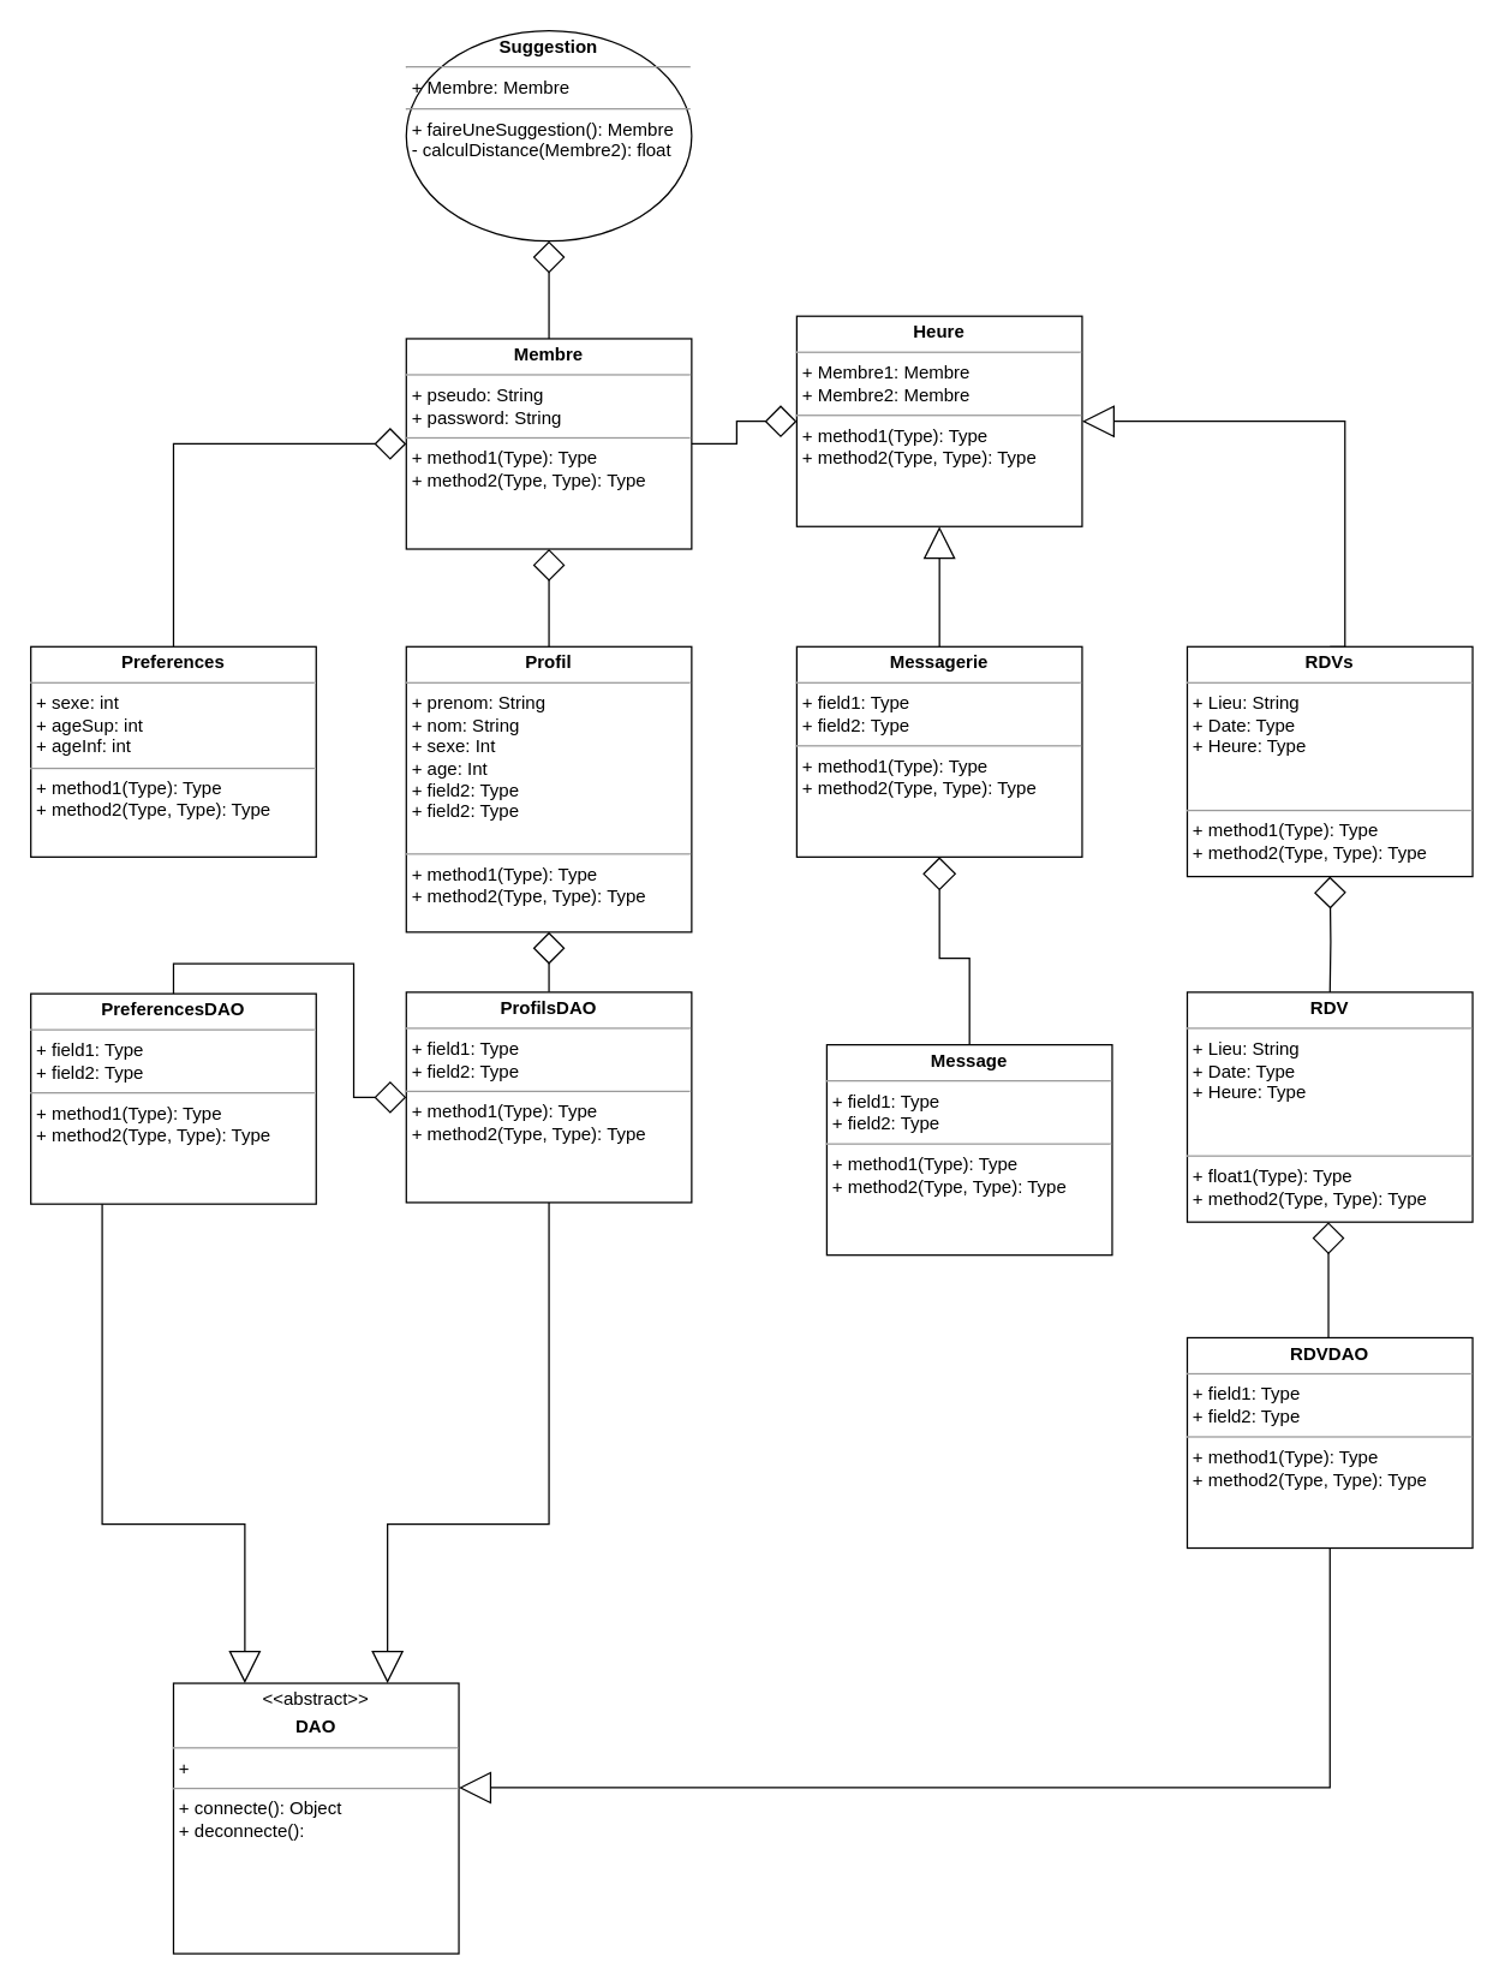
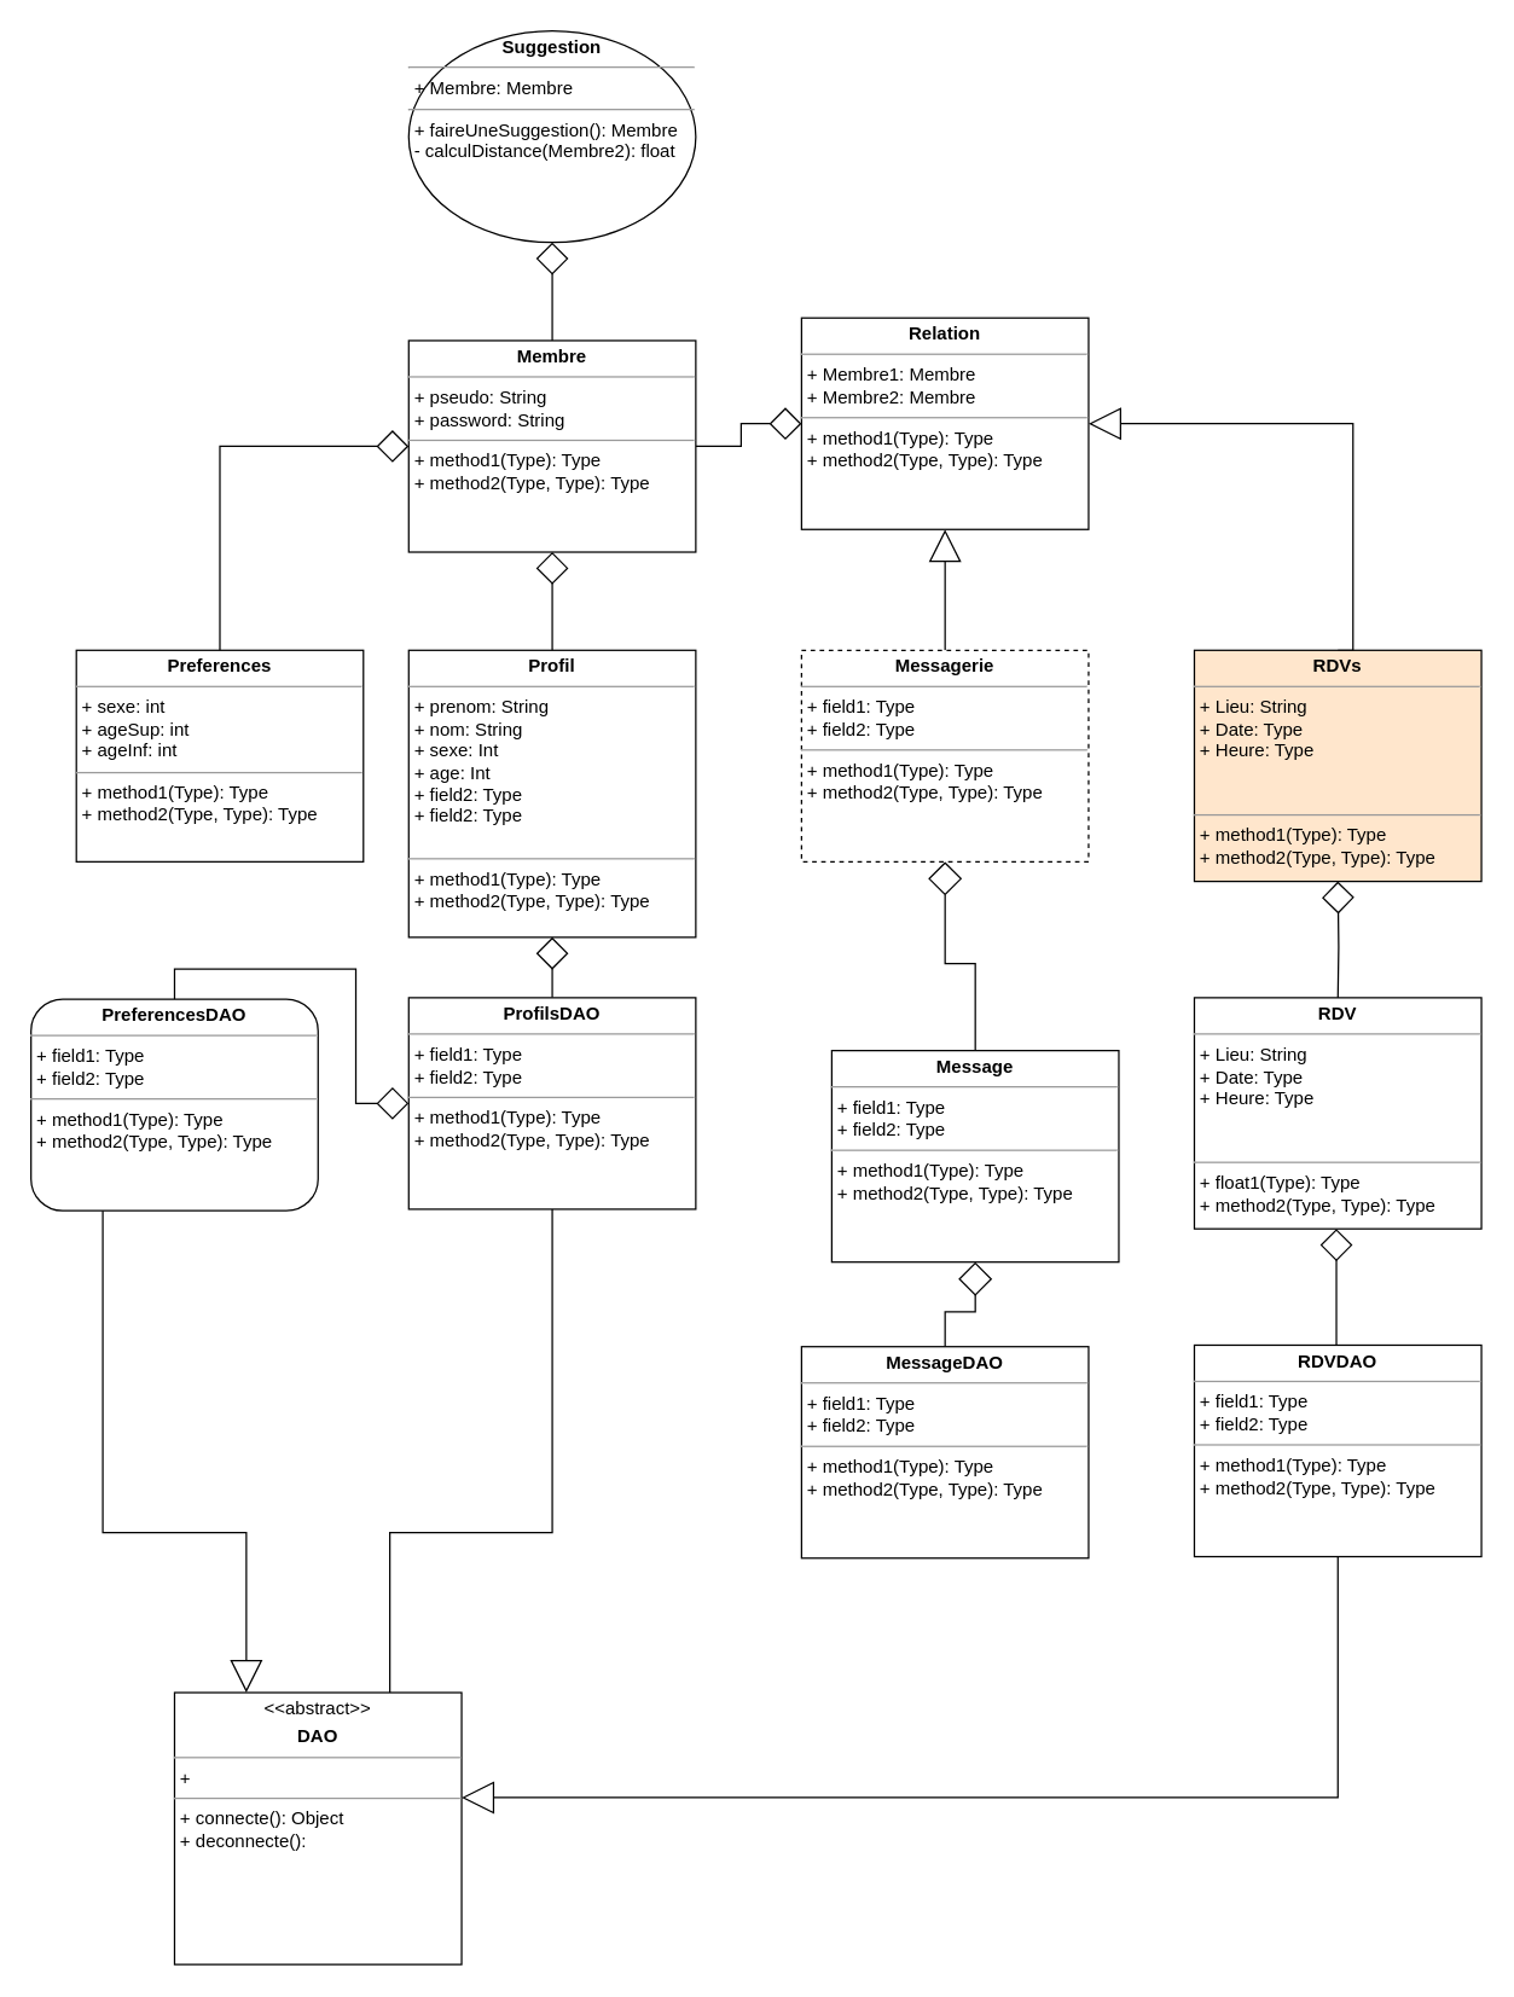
- <mxCell id="10" value="&lt;p style=&quot;margin: 0px ; margin-top: 4px ; text-align: center&quot;&gt;&lt;b&gt;Heure&lt;/b&gt;&lt;/p&gt;&lt;hr size=&quot;1&quot;&gt;&lt;p style=&quot;margin: 0px ; margin-left: 4px&quot;&gt;+ Membre1: Membre&lt;br&gt;+ Membre2: Membre&lt;/p&gt;&lt;hr size=&quot;1&quot;&gt;&lt;p style=&quot;margin: 0px ; margin-left: 4px&quot;&gt;+ method1(Type): Type&lt;br&gt;+ method2(Type, Type): Type&lt;/p&gt;" style="verticalAlign=top;align=left;overflow=fill;fontSize=12;fontFamily=Helvetica;html=1;rounded=0;shadow=0;comic=0;labelBackgroundColor=none;strokeColor=#000000;strokeWidth=1;fillColor=#ffffff;whiteSpace=wrap;" parent="1" vertex="1"><mxGeometry x="530" y="210" width="190" height="140" as="geometry" /></mxCell>
+ <mxCell id="10" value="&lt;p style=&quot;margin: 0px ; margin-top: 4px ; text-align: center&quot;&gt;&lt;b&gt;Relation&lt;/b&gt;&lt;/p&gt;&lt;hr size=&quot;1&quot;&gt;&lt;p style=&quot;margin: 0px ; margin-left: 4px&quot;&gt;+ Membre1: Membre&lt;br&gt;+ Membre2: Membre&lt;/p&gt;&lt;hr size=&quot;1&quot;&gt;&lt;p style=&quot;margin: 0px ; margin-left: 4px&quot;&gt;+ method1(Type): Type&lt;br&gt;+ method2(Type, Type): Type&lt;/p&gt;" style="verticalAlign=top;align=left;overflow=fill;fontSize=12;fontFamily=Helvetica;html=1;rounded=0;shadow=0;comic=0;labelBackgroundColor=none;strokeColor=#000000;strokeWidth=1;fillColor=#ffffff;whiteSpace=wrap;" parent="1" vertex="1"><mxGeometry x="530" y="210" width="190" height="140" as="geometry" /></mxCell>
- <mxCell id="15" value="&lt;p style=&quot;margin: 0px ; margin-top: 4px ; text-align: center&quot;&gt;&lt;b&gt;Preferences&lt;/b&gt;&lt;/p&gt;&lt;hr size=&quot;1&quot;&gt;&lt;p style=&quot;margin: 0px ; margin-left: 4px&quot;&gt;+ sexe: int&lt;/p&gt;&lt;p style=&quot;margin: 0px ; margin-left: 4px&quot;&gt;+ ageSup: int&lt;/p&gt;&lt;p style=&quot;margin: 0px ; margin-left: 4px&quot;&gt;+ ageInf: int&lt;br&gt;&lt;/p&gt;&lt;hr size=&quot;1&quot;&gt;&lt;p style=&quot;margin: 0px ; margin-left: 4px&quot;&gt;+ method1(Type): Type&lt;br&gt;+ method2(Type, Type): Type&lt;/p&gt;" style="verticalAlign=top;align=left;overflow=fill;fontSize=12;fontFamily=Helvetica;html=1;rounded=0;shadow=0;comic=0;labelBackgroundColor=none;strokeColor=#000000;strokeWidth=1;fillColor=#ffffff;whiteSpace=wrap;" vertex="1" parent="1"><mxGeometry x="20" y="430" width="190" height="140" as="geometry" /></mxCell>
+ <mxCell id="15" value="&lt;p style=&quot;margin: 0px ; margin-top: 4px ; text-align: center&quot;&gt;&lt;b&gt;Preferences&lt;/b&gt;&lt;/p&gt;&lt;hr size=&quot;1&quot;&gt;&lt;p style=&quot;margin: 0px ; margin-left: 4px&quot;&gt;+ sexe: int&lt;/p&gt;&lt;p style=&quot;margin: 0px ; margin-left: 4px&quot;&gt;+ ageSup: int&lt;/p&gt;&lt;p style=&quot;margin: 0px ; margin-left: 4px&quot;&gt;+ ageInf: int&lt;br&gt;&lt;/p&gt;&lt;hr size=&quot;1&quot;&gt;&lt;p style=&quot;margin: 0px ; margin-left: 4px&quot;&gt;+ method1(Type): Type&lt;br&gt;+ method2(Type, Type): Type&lt;/p&gt;" style="verticalAlign=top;align=left;overflow=fill;fontSize=12;fontFamily=Helvetica;html=1;rounded=0;shadow=0;comic=0;labelBackgroundColor=none;strokeColor=#000000;strokeWidth=1;fillColor=#ffffff;whiteSpace=wrap;" vertex="1" parent="1"><mxGeometry x="50" y="430" width="190" height="140" as="geometry" /></mxCell>
- <mxCell id="4" value="&lt;p style=&quot;margin: 0px ; margin-top: 4px ; text-align: center&quot;&gt;&lt;b&gt;Messagerie&lt;/b&gt;&lt;/p&gt;&lt;hr size=&quot;1&quot;&gt;&lt;p style=&quot;margin: 0px ; margin-left: 4px&quot;&gt;+ field1: Type&lt;br&gt;+ field2: Type&lt;/p&gt;&lt;hr size=&quot;1&quot;&gt;&lt;p style=&quot;margin: 0px ; margin-left: 4px&quot;&gt;+ method1(Type): Type&lt;br&gt;+ method2(Type, Type): Type&lt;/p&gt;" style="verticalAlign=top;align=left;overflow=fill;fontSize=12;fontFamily=Helvetica;html=1;rounded=0;shadow=0;comic=0;labelBackgroundColor=none;strokeColor=#000000;strokeWidth=1;fillColor=#ffffff;whiteSpace=wrap;" parent="1" vertex="1"><mxGeometry x="530" y="430" width="190" height="140" as="geometry" /></mxCell>
+ <mxCell id="4" value="&lt;p style=&quot;margin: 0px ; margin-top: 4px ; text-align: center&quot;&gt;&lt;b&gt;Messagerie&lt;/b&gt;&lt;/p&gt;&lt;hr size=&quot;1&quot;&gt;&lt;p style=&quot;margin: 0px ; margin-left: 4px&quot;&gt;+ field1: Type&lt;br&gt;+ field2: Type&lt;/p&gt;&lt;hr size=&quot;1&quot;&gt;&lt;p style=&quot;margin: 0px ; margin-left: 4px&quot;&gt;+ method1(Type): Type&lt;br&gt;+ method2(Type, Type): Type&lt;/p&gt;" style="verticalAlign=top;align=left;overflow=fill;fontSize=12;fontFamily=Helvetica;html=1;rounded=0;shadow=0;comic=0;labelBackgroundColor=none;strokeColor=#000000;strokeWidth=1;fillColor=#ffffff;whiteSpace=wrap;dashed=1;" parent="1" vertex="1"><mxGeometry x="530" y="430" width="190" height="140" as="geometry" /></mxCell>
- <mxCell id="9" value="&lt;p style=&quot;margin: 0px ; margin-top: 4px ; text-align: center&quot;&gt;&lt;b&gt;RDVs&lt;/b&gt;&lt;/p&gt;&lt;hr size=&quot;1&quot;&gt;&lt;p style=&quot;margin: 0px ; margin-left: 4px&quot;&gt;+ Lieu: String&lt;br&gt;+ Date: Type&lt;/p&gt;&lt;p style=&quot;margin: 0px ; margin-left: 4px&quot;&gt;+ Heure: Type&lt;br&gt;&lt;/p&gt;&lt;p style=&quot;margin: 0px ; margin-left: 4px&quot;&gt;&lt;br&gt;&lt;/p&gt;&lt;p style=&quot;margin: 0px ; margin-left: 4px&quot;&gt;&lt;br&gt;&lt;/p&gt;&lt;hr size=&quot;1&quot;&gt;&lt;p style=&quot;margin: 0px ; margin-left: 4px&quot;&gt;+ method1(Type): Type&lt;br&gt;+ method2(Type, Type): Type&lt;/p&gt;" style="verticalAlign=top;align=left;overflow=fill;fontSize=12;fontFamily=Helvetica;html=1;rounded=0;shadow=0;comic=0;labelBackgroundColor=none;strokeColor=#000000;strokeWidth=1;fillColor=#ffffff;whiteSpace=wrap;" parent="1" vertex="1"><mxGeometry x="790" y="430" width="190" height="153" as="geometry" /></mxCell>
+ <mxCell id="9" value="&lt;p style=&quot;margin: 0px ; margin-top: 4px ; text-align: center&quot;&gt;&lt;b&gt;RDVs&lt;/b&gt;&lt;/p&gt;&lt;hr size=&quot;1&quot;&gt;&lt;p style=&quot;margin: 0px ; margin-left: 4px&quot;&gt;+ Lieu: String&lt;br&gt;+ Date: Type&lt;/p&gt;&lt;p style=&quot;margin: 0px ; margin-left: 4px&quot;&gt;+ Heure: Type&lt;br&gt;&lt;/p&gt;&lt;p style=&quot;margin: 0px ; margin-left: 4px&quot;&gt;&lt;br&gt;&lt;/p&gt;&lt;p style=&quot;margin: 0px ; margin-left: 4px&quot;&gt;&lt;br&gt;&lt;/p&gt;&lt;hr size=&quot;1&quot;&gt;&lt;p style=&quot;margin: 0px ; margin-left: 4px&quot;&gt;+ method1(Type): Type&lt;br&gt;+ method2(Type, Type): Type&lt;/p&gt;" style="verticalAlign=top;align=left;overflow=fill;fontSize=12;fontFamily=Helvetica;html=1;rounded=0;shadow=0;comic=0;labelBackgroundColor=none;strokeColor=#000000;strokeWidth=1;fillColor=#ffe6cc;whiteSpace=wrap;" parent="1" vertex="1"><mxGeometry x="790" y="430" width="190" height="153" as="geometry" /></mxCell>
- <mxCell id="19" value="&lt;p style=&quot;margin: 0px ; margin-top: 4px ; text-align: center&quot;&gt;&lt;b&gt;PreferencesDAO&lt;/b&gt;&lt;/p&gt;&lt;hr size=&quot;1&quot;&gt;&lt;p style=&quot;margin: 0px ; margin-left: 4px&quot;&gt;+ field1: Type&lt;br&gt;+ field2: Type&lt;/p&gt;&lt;hr size=&quot;1&quot;&gt;&lt;p style=&quot;margin: 0px ; margin-left: 4px&quot;&gt;+ method1(Type): Type&lt;br&gt;+ method2(Type, Type): Type&lt;/p&gt;" style="verticalAlign=top;align=left;overflow=fill;fontSize=12;fontFamily=Helvetica;html=1;rounded=0;shadow=0;comic=0;labelBackgroundColor=none;strokeColor=#000000;strokeWidth=1;fillColor=#ffffff;whiteSpace=wrap;" vertex="1" parent="1"><mxGeometry x="20" y="661" width="190" height="140" as="geometry" /></mxCell>
+ <mxCell id="19" value="&lt;p style=&quot;margin: 0px ; margin-top: 4px ; text-align: center&quot;&gt;&lt;b&gt;PreferencesDAO&lt;/b&gt;&lt;/p&gt;&lt;hr size=&quot;1&quot;&gt;&lt;p style=&quot;margin: 0px ; margin-left: 4px&quot;&gt;+ field1: Type&lt;br&gt;+ field2: Type&lt;/p&gt;&lt;hr size=&quot;1&quot;&gt;&lt;p style=&quot;margin: 0px ; margin-left: 4px&quot;&gt;+ method1(Type): Type&lt;br&gt;+ method2(Type, Type): Type&lt;/p&gt;" style="verticalAlign=top;align=left;overflow=fill;fontSize=12;fontFamily=Helvetica;html=1;shadow=0;comic=0;labelBackgroundColor=none;strokeColor=#000000;strokeWidth=1;fillColor=#ffffff;whiteSpace=wrap;rounded=1;" vertex="1" parent="1"><mxGeometry x="20" y="661" width="190" height="140" as="geometry" /></mxCell>
+ <mxCell id="26" style="edgeStyle=orthogonalEdgeStyle;rounded=0;orthogonalLoop=1;jettySize=auto;html=1;entryX=0.5;entryY=0;entryDx=0;entryDy=0;endArrow=none;endFill=0;startArrow=diamond;startFill=0;endSize=6;startSize=20;exitX=0.5;exitY=1;exitDx=0;exitDy=0;" edge="1" parent="1" target="27" source="5"><mxGeometry relative="1" as="geometry"><mxPoint x="690" y="851" as="sourcePoint" /></mxGeometry></mxCell>
+ <mxCell id="27" value="&lt;p style=&quot;margin: 0px ; margin-top: 4px ; text-align: center&quot;&gt;&lt;b&gt;MessageDAO&lt;/b&gt;&lt;/p&gt;&lt;hr size=&quot;1&quot;&gt;&lt;p style=&quot;margin: 0px ; margin-left: 4px&quot;&gt;+ field1: Type&lt;br&gt;+ field2: Type&lt;/p&gt;&lt;hr size=&quot;1&quot;&gt;&lt;p style=&quot;margin: 0px ; margin-left: 4px&quot;&gt;+ method1(Type): Type&lt;br&gt;+ method2(Type, Type): Type&lt;/p&gt;" style="verticalAlign=top;align=left;overflow=fill;fontSize=12;fontFamily=Helvetica;html=1;rounded=0;shadow=0;comic=0;labelBackgroundColor=none;strokeColor=#000000;strokeWidth=1;fillColor=#ffffff;whiteSpace=wrap;" vertex="1" parent="1"><mxGeometry x="530" y="891" width="190" height="140" as="geometry" /></mxCell>
- <mxCell id="28" style="edgeStyle=orthogonalEdgeStyle;rounded=0;orthogonalLoop=1;jettySize=auto;html=1;entryX=0.75;entryY=0;entryDx=0;entryDy=0;startArrow=none;startFill=0;startSize=20;endArrow=block;endFill=0;endSize=19;exitX=0.5;exitY=1;exitDx=0;exitDy=0;" edge="1" parent="1" source="17" target="21"><mxGeometry relative="1" as="geometry"><Array as="points"><mxPoint x="365" y="1014" /><mxPoint x="257" y="1014" /></Array><mxPoint x="509.905" y="890.143" as="sourcePoint" /><mxPoint x="189.905" y="1013.952" as="targetPoint" /></mxGeometry></mxCell>
+ <mxCell id="28" style="edgeStyle=orthogonalEdgeStyle;rounded=0;orthogonalLoop=1;jettySize=auto;html=1;entryX=0.75;entryY=0;entryDx=0;entryDy=0;startArrow=none;startFill=0;startSize=20;endArrow=none;endFill=0;endSize=19;exitX=0.5;exitY=1;exitDx=0;exitDy=0;" edge="1" parent="1" source="17" target="21"><mxGeometry relative="1" as="geometry"><Array as="points"><mxPoint x="365" y="1014" /><mxPoint x="257" y="1014" /></Array><mxPoint x="509.905" y="890.143" as="sourcePoint" /><mxPoint x="189.905" y="1013.952" as="targetPoint" /></mxGeometry></mxCell>
